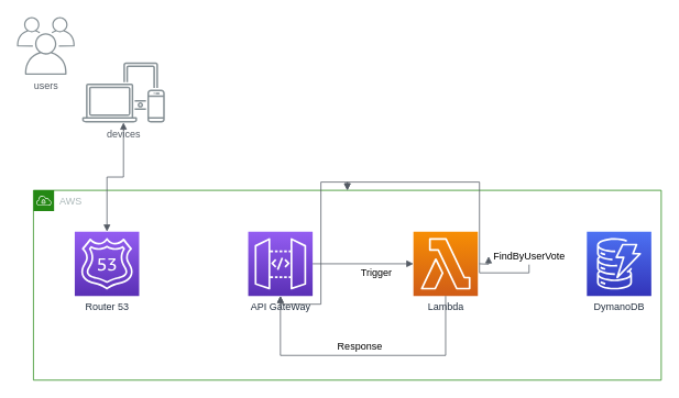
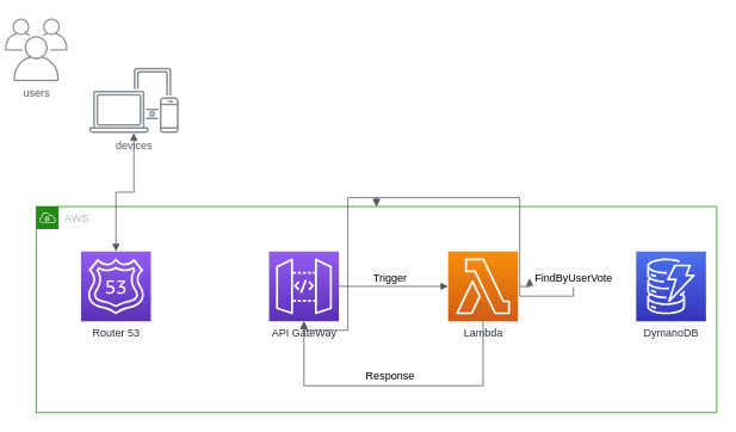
- <mxCell id="7" value="users" style="outlineConnect=0;gradientColor=none;fontColor=#545B64;strokeColor=none;fillColor=#879196;dashed=0;verticalLabelPosition=bottom;verticalAlign=top;align=center;html=1;fontSize=12;fontStyle=0;aspect=fixed;shape=mxgraph.aws4.illustration_users;pointerEvents=1" parent="1" vertex="1"><mxGeometry x="20" y="20" width="70" height="70" as="geometry" /></mxCell>
+ <mxCell id="7" value="users" style="outlineConnect=0;gradientColor=none;fontColor=#545B64;strokeColor=none;fillColor=#879196;dashed=0;verticalLabelPosition=bottom;verticalAlign=top;align=center;html=1;fontSize=12;fontStyle=0;aspect=fixed;shape=mxgraph.aws4.illustration_users;pointerEvents=1" parent="1" vertex="1"><mxGeometry x="5" y="20" width="70" height="70" as="geometry" /></mxCell>
- <mxCell id="14" value="Trigger" style="text;html=1;align=center;verticalAlign=middle;resizable=0;points=[];autosize=1;" parent="1" vertex="1"><mxGeometry x="430" y="320" width="50" height="20" as="geometry" /></mxCell>
+ <mxCell id="14" value="Trigger" style="text;html=1;align=center;verticalAlign=middle;resizable=0;points=[];autosize=1;" parent="1" vertex="1"><mxGeometry x="410" y="300" width="50" height="20" as="geometry" /></mxCell>
